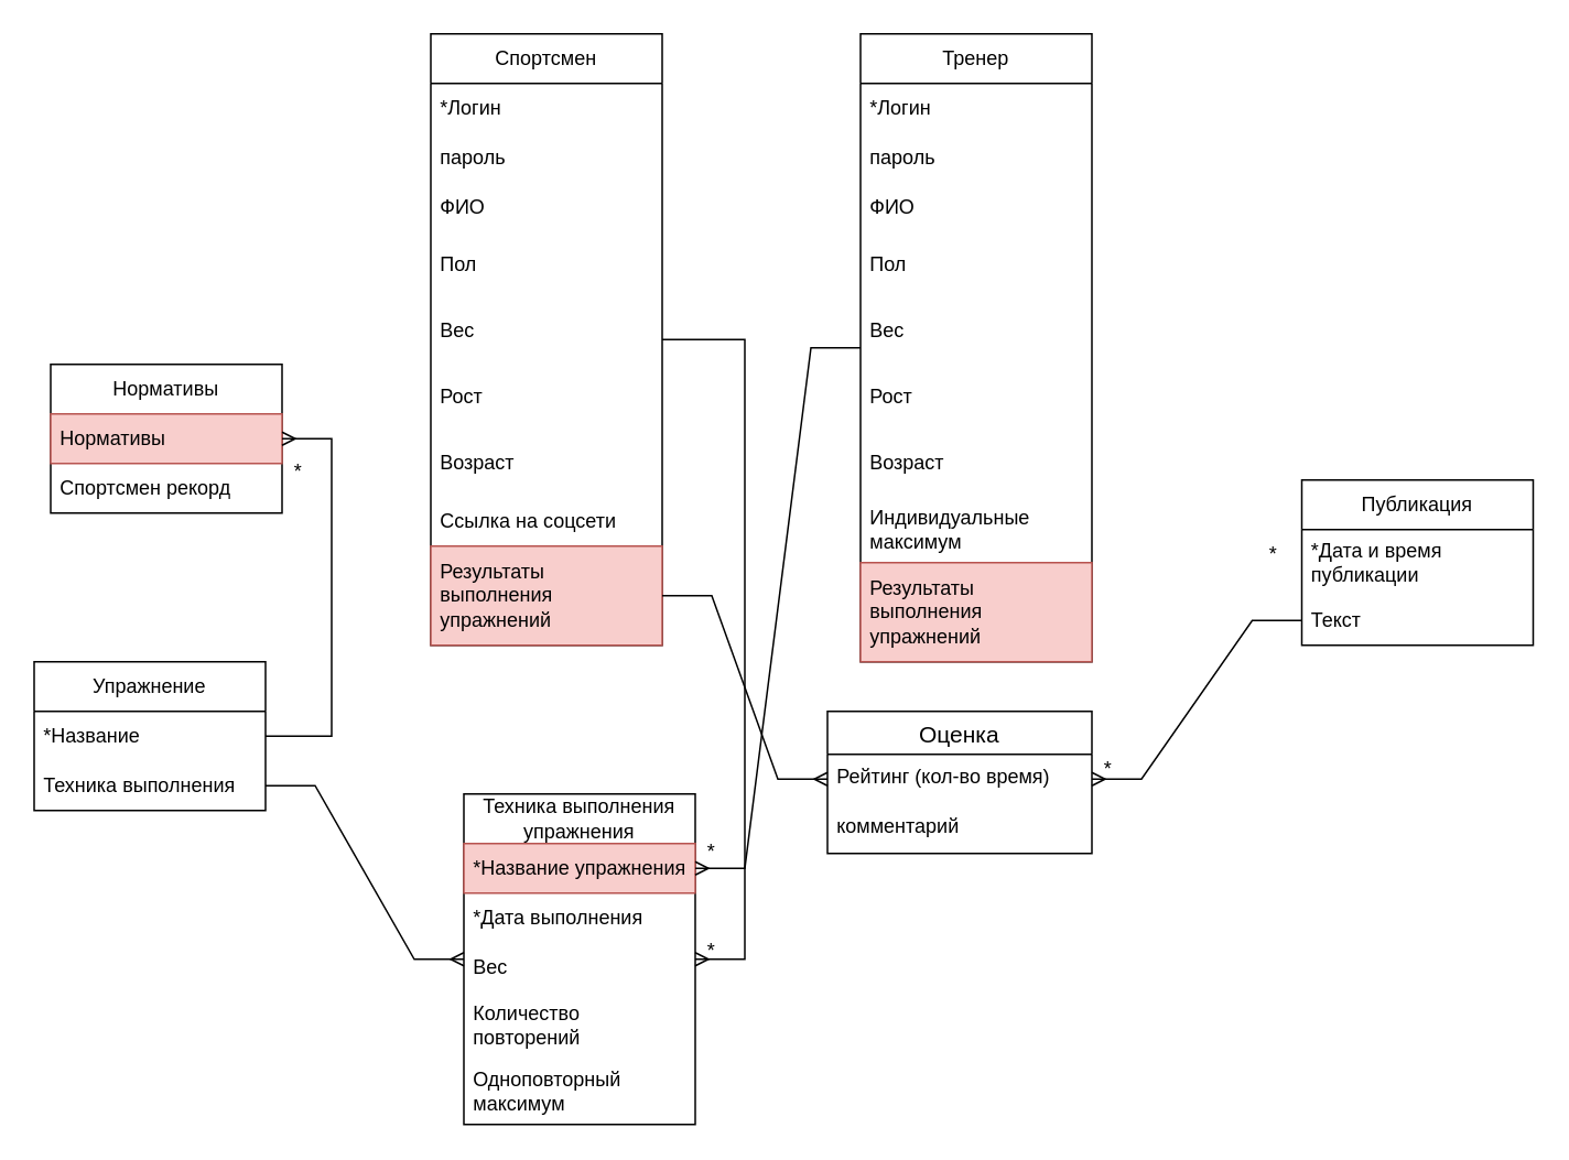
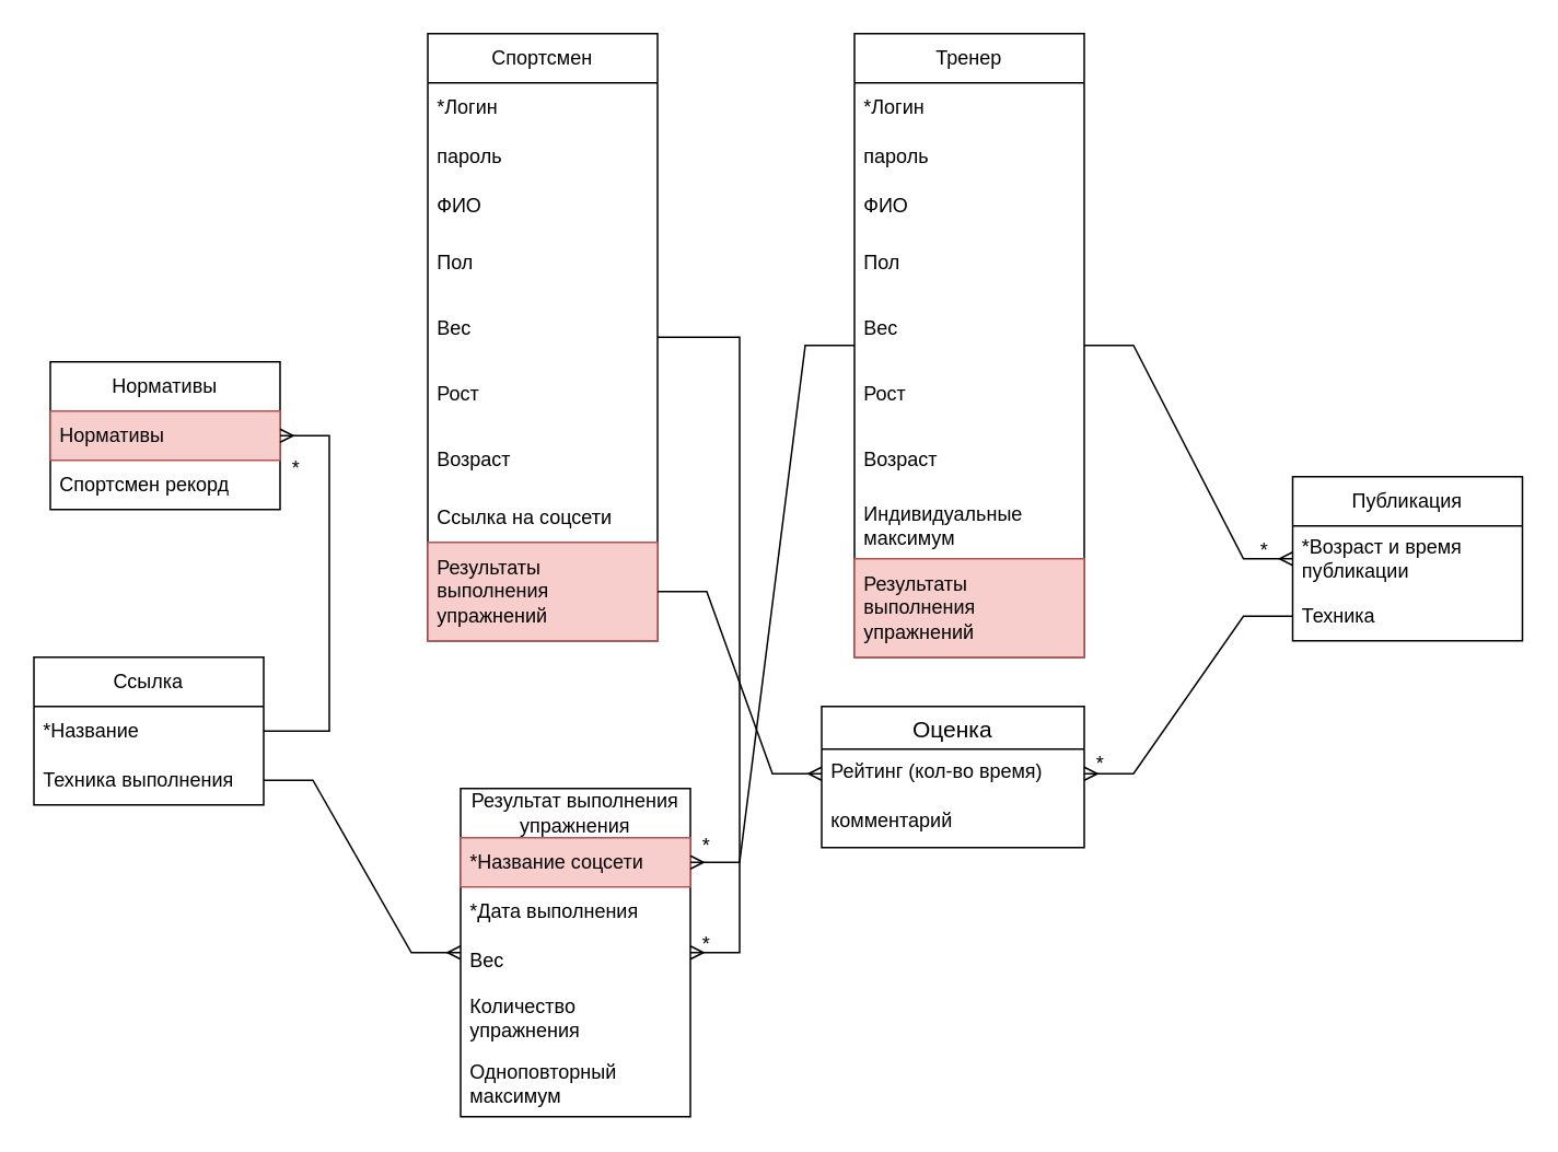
+ <mxCell id="37" value="" style="edgeStyle=entityRelationEdgeStyle;fontSize=12;html=1;endArrow=ERmany;rounded=0;" parent="1" source="18" target="15" edge="1"><mxGeometry width="100" height="100" relative="1" as="geometry"><mxPoint x="560" y="420" as="sourcePoint" /><mxPoint x="660" y="320" as="targetPoint" /></mxGeometry></mxCell>
- <mxCell id="16" value="*Дата и время публикации" style="text;strokeColor=none;fillColor=none;align=left;verticalAlign=middle;spacingLeft=4;spacingRight=4;overflow=hidden;points=[[0,0.5],[1,0.5]];portConstraint=eastwest;rotatable=0;whiteSpace=wrap;html=1;" parent="15" vertex="1"><mxGeometry y="30" width="140" height="40" as="geometry" /></mxCell>
+ <mxCell id="16" value="*Возраст и время публикации" style="text;strokeColor=none;fillColor=none;align=left;verticalAlign=middle;spacingLeft=4;spacingRight=4;overflow=hidden;points=[[0,0.5],[1,0.5]];portConstraint=eastwest;rotatable=0;whiteSpace=wrap;html=1;" parent="15" vertex="1"><mxGeometry y="30" width="140" height="40" as="geometry" /></mxCell>
- <mxCell id="17" value="Текст" style="text;strokeColor=none;fillColor=none;align=left;verticalAlign=middle;spacingLeft=4;spacingRight=4;overflow=hidden;points=[[0,0.5],[1,0.5]];portConstraint=eastwest;rotatable=0;whiteSpace=wrap;html=1;" parent="15" vertex="1"><mxGeometry y="70" width="140" height="30" as="geometry" /></mxCell>
+ <mxCell id="17" value="Техника" style="text;strokeColor=none;fillColor=none;align=left;verticalAlign=middle;spacingLeft=4;spacingRight=4;overflow=hidden;points=[[0,0.5],[1,0.5]];portConstraint=eastwest;rotatable=0;whiteSpace=wrap;html=1;" parent="15" vertex="1"><mxGeometry y="70" width="140" height="30" as="geometry" /></mxCell>
- <mxCell id="12" value="Упражнение" style="swimlane;fontStyle=0;childLayout=stackLayout;horizontal=1;startSize=30;horizontalStack=0;resizeParent=1;resizeParentMax=0;resizeLast=0;collapsible=1;marginBottom=0;whiteSpace=wrap;html=1;" parent="1" vertex="1"><mxGeometry x="20" y="400" width="140" height="90" as="geometry" /></mxCell>
+ <mxCell id="12" value="Ссылка" style="swimlane;fontStyle=0;childLayout=stackLayout;horizontal=1;startSize=30;horizontalStack=0;resizeParent=1;resizeParentMax=0;resizeLast=0;collapsible=1;marginBottom=0;whiteSpace=wrap;html=1;" parent="1" vertex="1"><mxGeometry x="20" y="400" width="140" height="90" as="geometry" /></mxCell>
- <mxCell id="28" value="Техника выполнения упражнения" style="swimlane;fontStyle=0;childLayout=stackLayout;horizontal=1;startSize=30;horizontalStack=0;resizeParent=1;resizeParentMax=0;resizeLast=0;collapsible=1;marginBottom=0;whiteSpace=wrap;html=1;" parent="1" vertex="1"><mxGeometry x="280" y="480" width="140" height="200" as="geometry" /></mxCell>
+ <mxCell id="28" value="Результат выполнения упражнения" style="swimlane;fontStyle=0;childLayout=stackLayout;horizontal=1;startSize=30;horizontalStack=0;resizeParent=1;resizeParentMax=0;resizeLast=0;collapsible=1;marginBottom=0;whiteSpace=wrap;html=1;" parent="1" vertex="1"><mxGeometry x="280" y="480" width="140" height="200" as="geometry" /></mxCell>
- <mxCell id="29" value="*Название упражнения" style="text;strokeColor=#b85450;fillColor=#f8cecc;align=left;verticalAlign=middle;spacingLeft=4;spacingRight=4;overflow=hidden;points=[[0,0.5],[1,0.5]];portConstraint=eastwest;rotatable=0;whiteSpace=wrap;html=1;" parent="28" vertex="1"><mxGeometry y="30" width="140" height="30" as="geometry" /></mxCell>
+ <mxCell id="29" value="*Название соцсети" style="text;strokeColor=#b85450;fillColor=#f8cecc;align=left;verticalAlign=middle;spacingLeft=4;spacingRight=4;overflow=hidden;points=[[0,0.5],[1,0.5]];portConstraint=eastwest;rotatable=0;whiteSpace=wrap;html=1;" parent="28" vertex="1"><mxGeometry y="30" width="140" height="30" as="geometry" /></mxCell>
- <mxCell id="32" value="Количество повторений" style="text;strokeColor=none;fillColor=none;align=left;verticalAlign=middle;spacingLeft=4;spacingRight=4;overflow=hidden;points=[[0,0.5],[1,0.5]];portConstraint=eastwest;rotatable=0;whiteSpace=wrap;html=1;" parent="28" vertex="1"><mxGeometry y="120" width="140" height="40" as="geometry" /></mxCell>
+ <mxCell id="32" value="Количество упражнения" style="text;strokeColor=none;fillColor=none;align=left;verticalAlign=middle;spacingLeft=4;spacingRight=4;overflow=hidden;points=[[0,0.5],[1,0.5]];portConstraint=eastwest;rotatable=0;whiteSpace=wrap;html=1;" parent="28" vertex="1"><mxGeometry y="120" width="140" height="40" as="geometry" /></mxCell>
